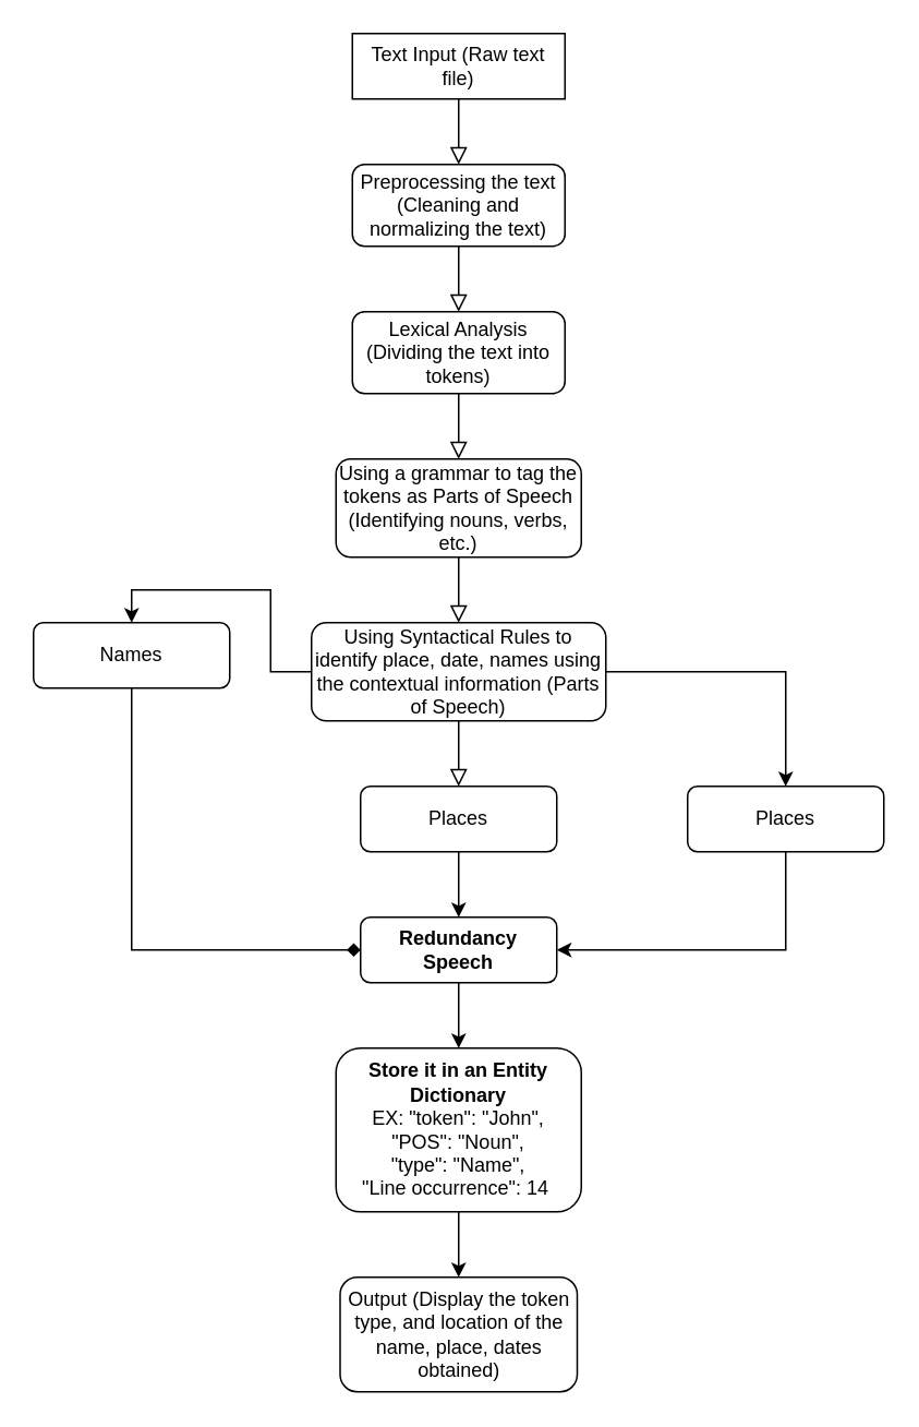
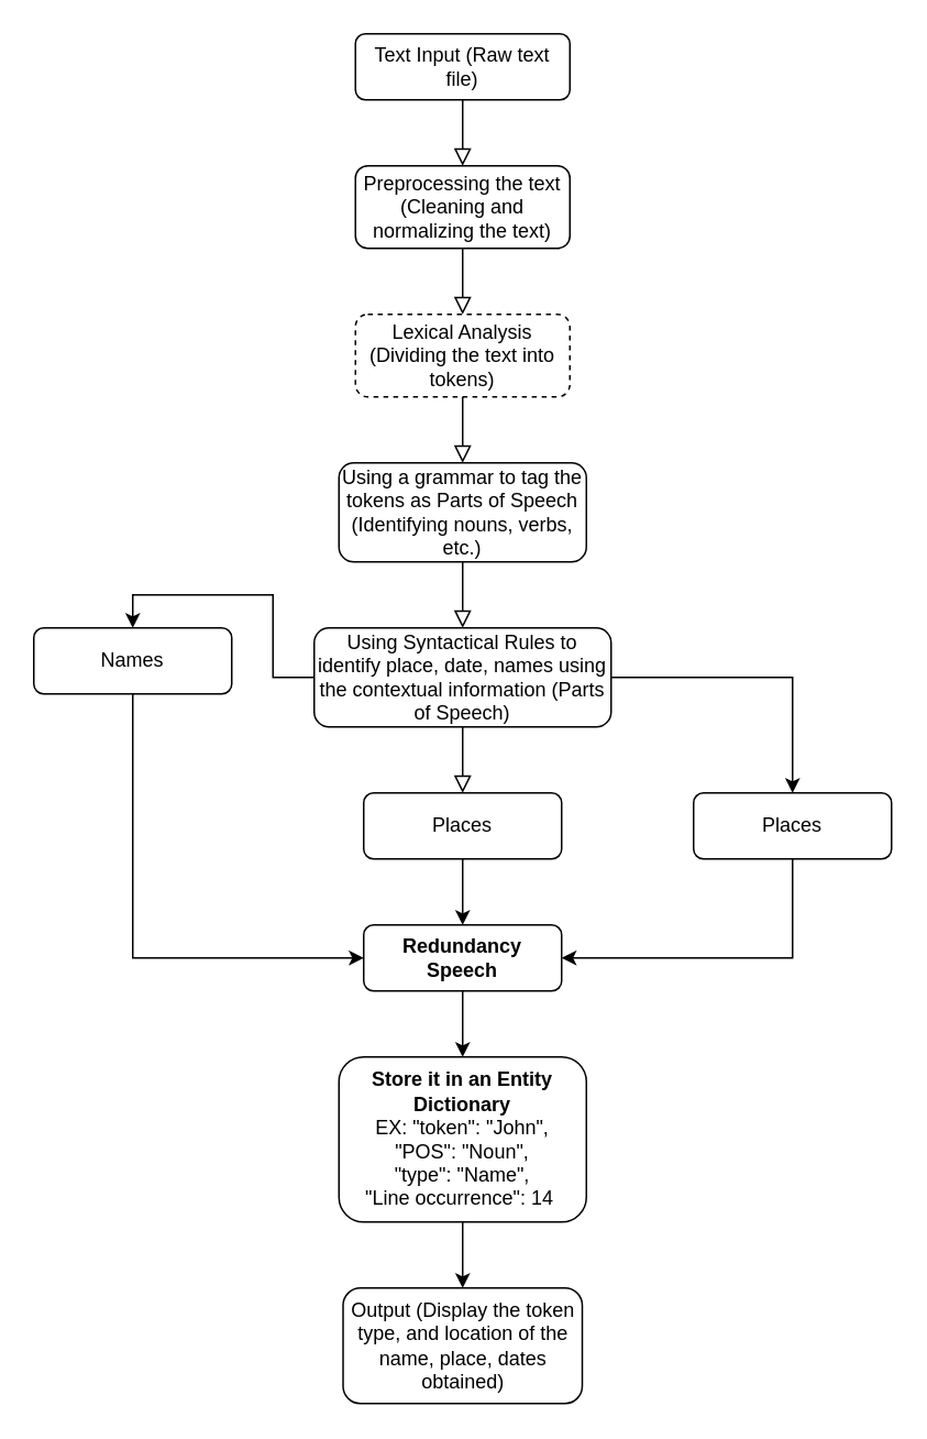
- <mxCell id="6" value="Text Input (Raw text file)" style="whiteSpace=wrap;html=1;fontSize=12;glass=0;strokeWidth=1;shadow=0;rounded=0;" parent="1" vertex="1"><mxGeometry x="215" y="20" width="130" height="40" as="geometry" /></mxCell>
+ <mxCell id="6" value="Text Input (Raw text file)" style="rounded=1;whiteSpace=wrap;html=1;fontSize=12;glass=0;strokeWidth=1;shadow=0;" parent="1" vertex="1"><mxGeometry x="215" y="20" width="130" height="40" as="geometry" /></mxCell>
- <mxCell id="5" value="Lexical Analysis (Dividing the text into tokens)" style="rounded=1;whiteSpace=wrap;html=1;fontSize=12;glass=0;strokeWidth=1;shadow=0;" parent="1" vertex="1"><mxGeometry x="215" y="190" width="130" height="50" as="geometry" /></mxCell>
+ <mxCell id="5" value="Lexical Analysis (Dividing the text into tokens)" style="rounded=1;whiteSpace=wrap;html=1;fontSize=12;glass=0;strokeWidth=1;shadow=0;dashed=1;" parent="1" vertex="1"><mxGeometry x="215" y="190" width="130" height="50" as="geometry" /></mxCell>
- <mxCell id="12" style="edgeStyle=orthogonalEdgeStyle;rounded=0;orthogonalLoop=1;jettySize=auto;html=1;exitX=0.5;exitY=1;exitDx=0;exitDy=0;entryX=0;entryY=0.5;entryDx=0;entryDy=0;endArrow=diamond;" edge="1" parent="1" source="13" target="21"><mxGeometry relative="1" as="geometry" /></mxCell>
+ <mxCell id="12" style="edgeStyle=orthogonalEdgeStyle;rounded=0;orthogonalLoop=1;jettySize=auto;html=1;exitX=0.5;exitY=1;exitDx=0;exitDy=0;entryX=0;entryY=0.5;entryDx=0;entryDy=0;" edge="1" parent="1" source="13" target="21"><mxGeometry relative="1" as="geometry" /></mxCell>
